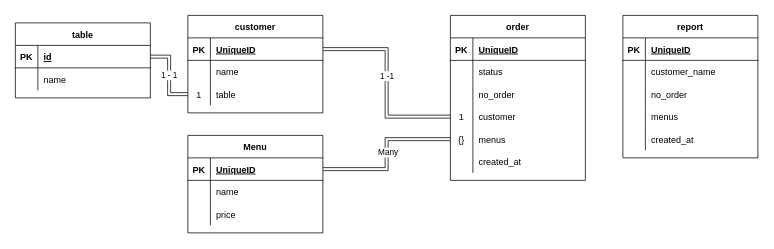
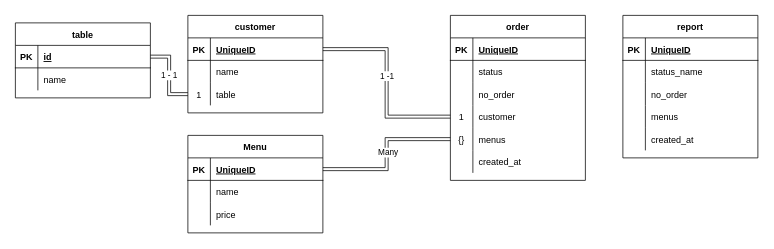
- <mxCell id="60" value="customer_name" style="shape=partialRectangle;connectable=0;fillColor=none;top=0;left=0;bottom=0;right=0;align=left;spacingLeft=6;overflow=hidden;" vertex="1" parent="58"><mxGeometry x="30" width="150" height="30" as="geometry"><mxRectangle width="150" height="30" as="alternateBounds" /></mxGeometry></mxCell>
+ <mxCell id="60" value="status_name" style="shape=partialRectangle;connectable=0;fillColor=none;top=0;left=0;bottom=0;right=0;align=left;spacingLeft=6;overflow=hidden;" vertex="1" parent="58"><mxGeometry x="30" width="150" height="30" as="geometry"><mxRectangle width="150" height="30" as="alternateBounds" /></mxGeometry></mxCell>
